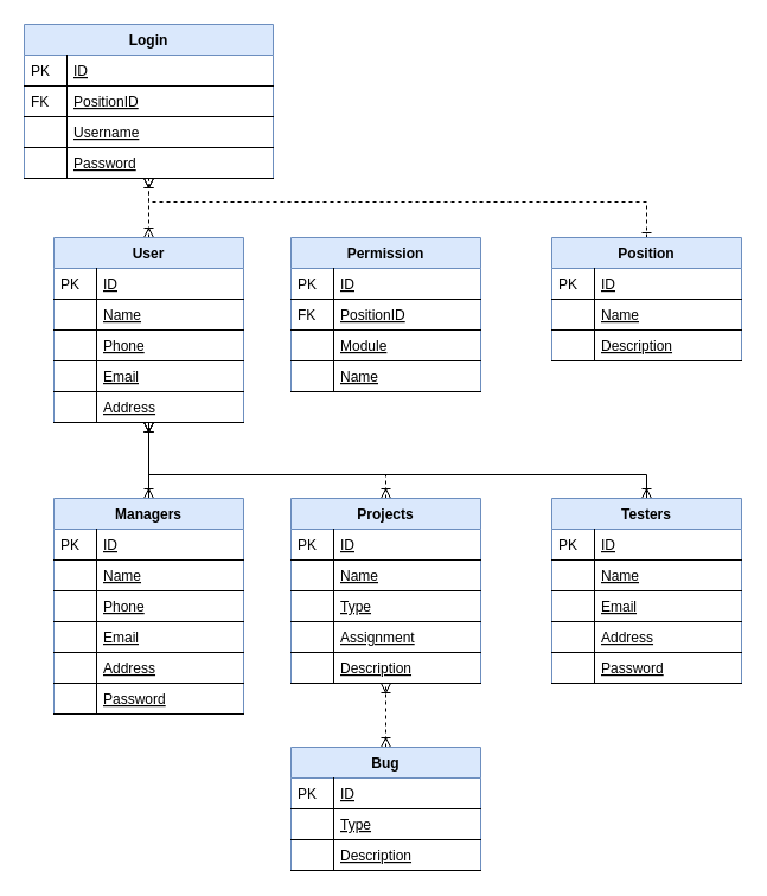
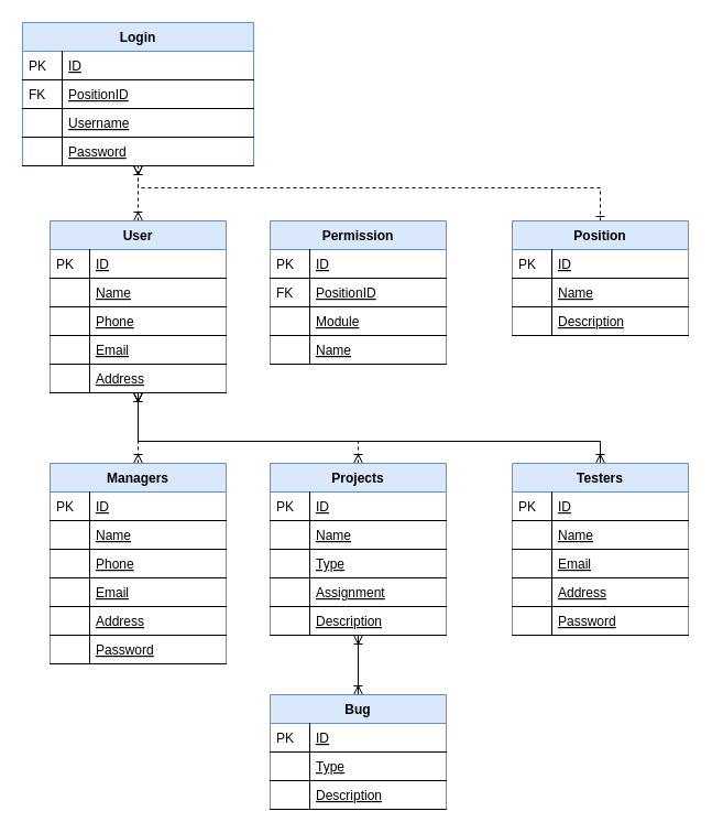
- <mxCell id="14" style="edgeStyle=orthogonalEdgeStyle;rounded=0;orthogonalLoop=1;jettySize=auto;html=1;exitX=0.5;exitY=0;exitDx=0;exitDy=0;startArrow=ERoneToMany;startFill=0;endArrow=ERoneToMany;endFill=0;" edge="1" parent="1" source="57" target="46"><mxGeometry relative="1" as="geometry" /></mxCell>
+ <mxCell id="14" style="edgeStyle=orthogonalEdgeStyle;rounded=0;orthogonalLoop=1;jettySize=auto;html=1;exitX=0.5;exitY=0;exitDx=0;exitDy=0;startArrow=ERoneToMany;startFill=0;endArrow=ERoneToMany;endFill=0;dashed=1;" edge="1" parent="1" source="57" target="46"><mxGeometry relative="1" as="geometry" /></mxCell>
- <mxCell id="2" style="edgeStyle=orthogonalEdgeStyle;rounded=0;orthogonalLoop=1;jettySize=auto;html=1;exitX=0.5;exitY=0;exitDx=0;exitDy=0;startArrow=ERoneToMany;startFill=0;endArrow=ERoneToMany;endFill=0;dashed=1;" edge="1" parent="1" source="39" target="16"><mxGeometry relative="1" as="geometry"><mxPoint x="365" y="680" as="targetPoint" /></mxGeometry></mxCell>
+ <mxCell id="2" style="edgeStyle=orthogonalEdgeStyle;rounded=0;orthogonalLoop=1;jettySize=auto;html=1;exitX=0.5;exitY=0;exitDx=0;exitDy=0;startArrow=ERoneToMany;startFill=0;endArrow=ERoneToMany;endFill=0;" edge="1" parent="1" source="39" target="16"><mxGeometry relative="1" as="geometry"><mxPoint x="365" y="680" as="targetPoint" /></mxGeometry></mxCell>
